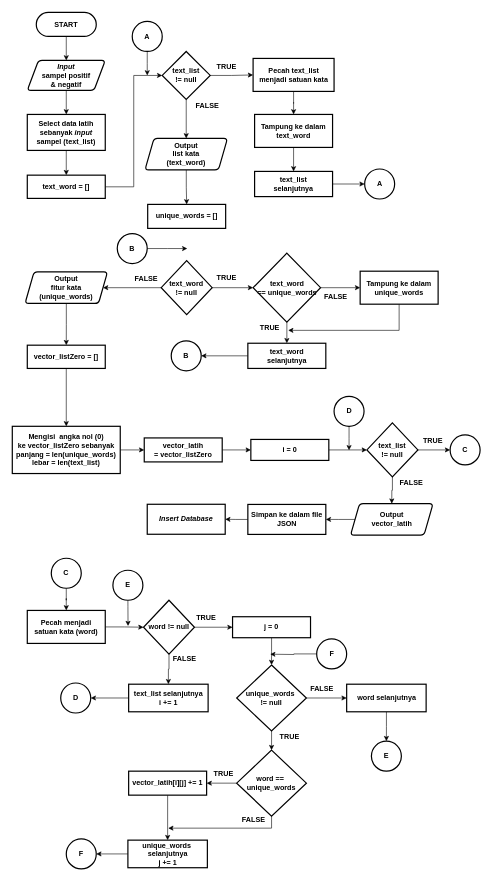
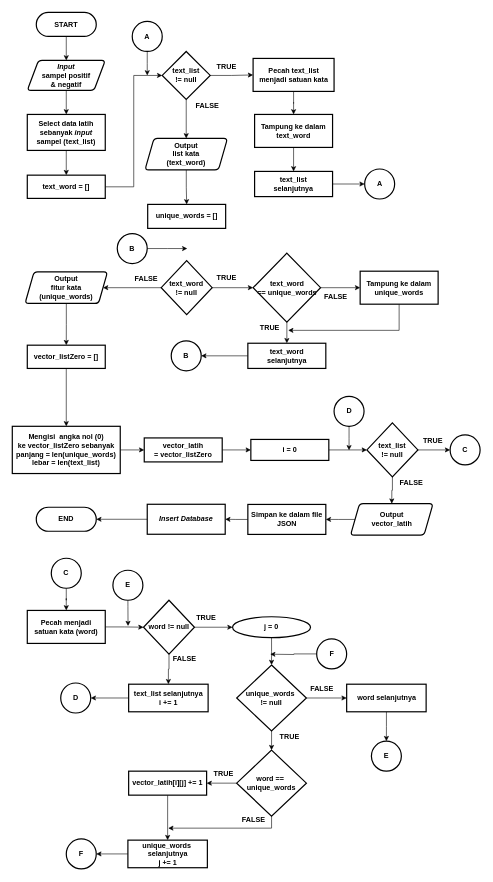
+ <mxCell id="79" value="END" style="rounded=1;whiteSpace=wrap;html=1;absoluteArcSize=1;arcSize=41;strokeWidth=2;fontStyle=1" parent="1" vertex="1"><mxGeometry x="60" y="845" width="100" height="40" as="geometry" /></mxCell>
+ <mxCell id="80" style="edgeStyle=orthogonalEdgeStyle;rounded=0;orthogonalLoop=1;jettySize=auto;html=1;entryX=1;entryY=0.5;entryDx=0;entryDy=0;" parent="1" source="81" target="79" edge="1"><mxGeometry relative="1" as="geometry" /></mxCell>
- <mxCell id="71" value="&lt;b&gt;j = 0&lt;/b&gt;" style="rounded=1;whiteSpace=wrap;html=1;absoluteArcSize=1;arcSize=0;strokeWidth=2;" parent="1" vertex="1"><mxGeometry x="387.25" y="1027.5" width="130" height="35" as="geometry" /></mxCell>
+ <mxCell id="71" value="&lt;b&gt;j = 0&lt;/b&gt;" style="ellipse;whiteSpace=wrap;html=1;absoluteArcSize=1;arcSize=0;strokeWidth=2;" parent="1" vertex="1"><mxGeometry x="387.25" y="1027.5" width="130" height="35" as="geometry" /></mxCell>
